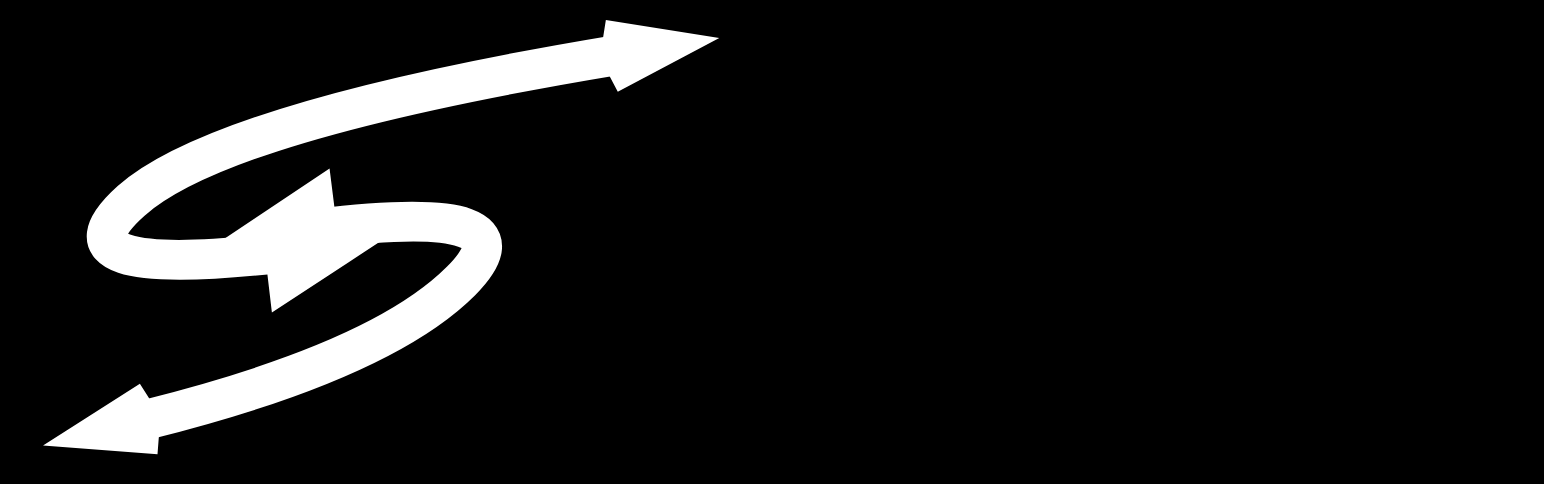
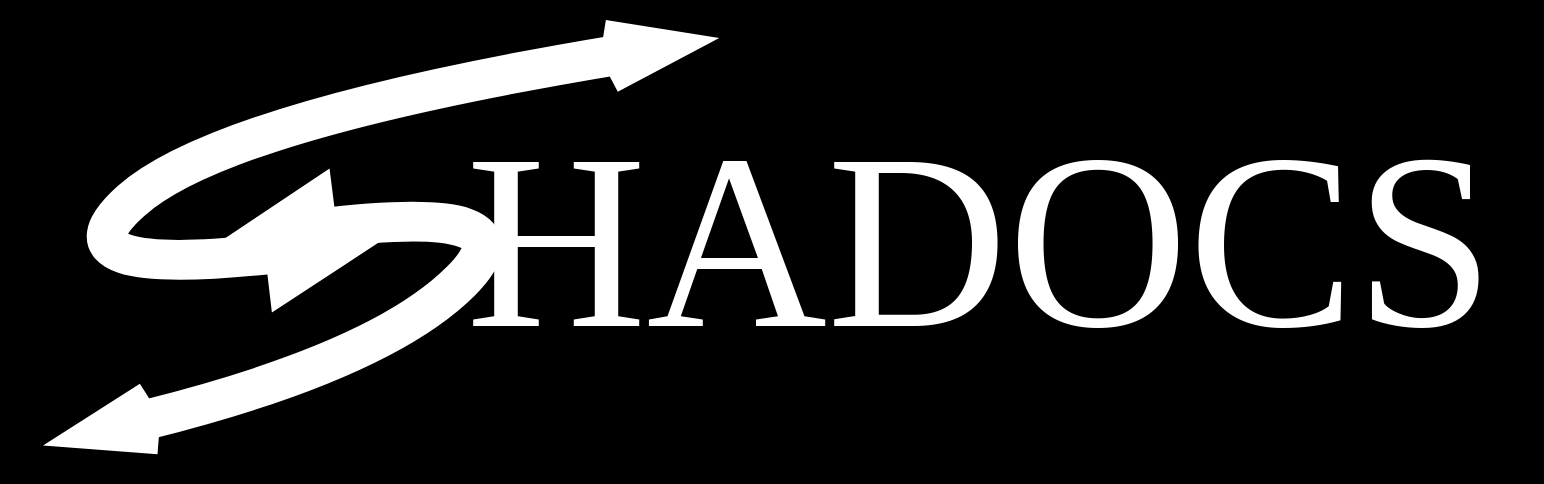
+ <mxCell id="4" value="&lt;font face=&quot;Permanent Marker&quot; data-font-src=&quot;https://fonts.googleapis.com/css?family=Permanent+Marker&quot; style=&quot;font-size: 125px;&quot;&gt;HADOCS&lt;/font&gt;" style="text;html=1;strokeColor=none;fillColor=none;align=center;verticalAlign=middle;whiteSpace=wrap;rounded=0;fontSize=125;fontColor=#FFFFFF;labelBorderColor=none;glass=0;" parent="1" vertex="1"><mxGeometry x="230" y="60" width="520" height="120" as="geometry" /></mxCell>
